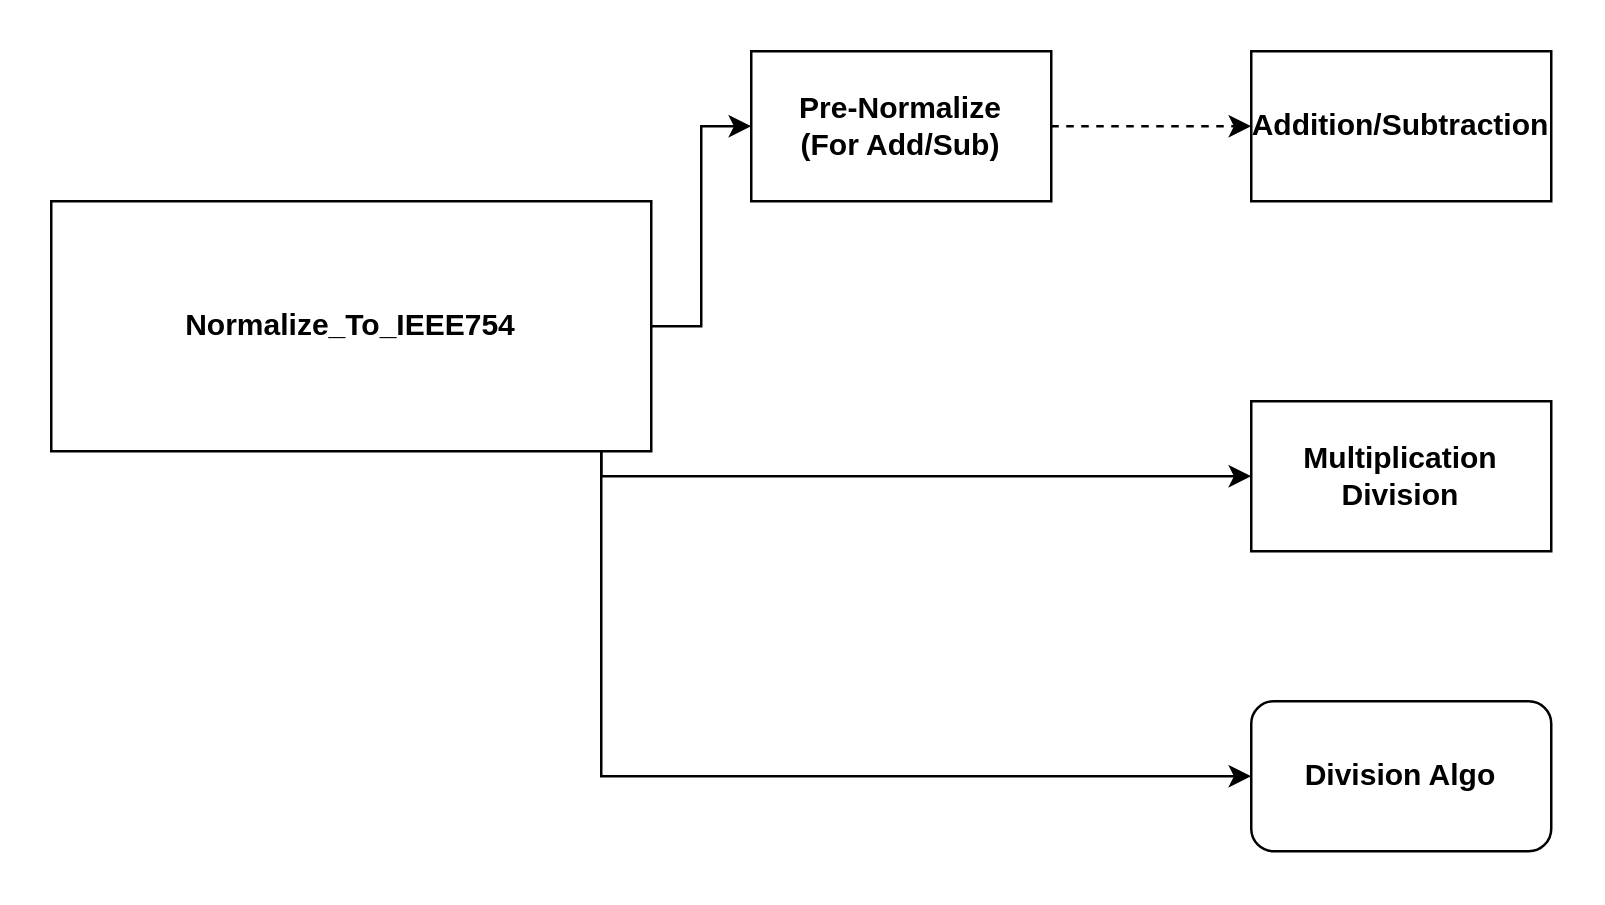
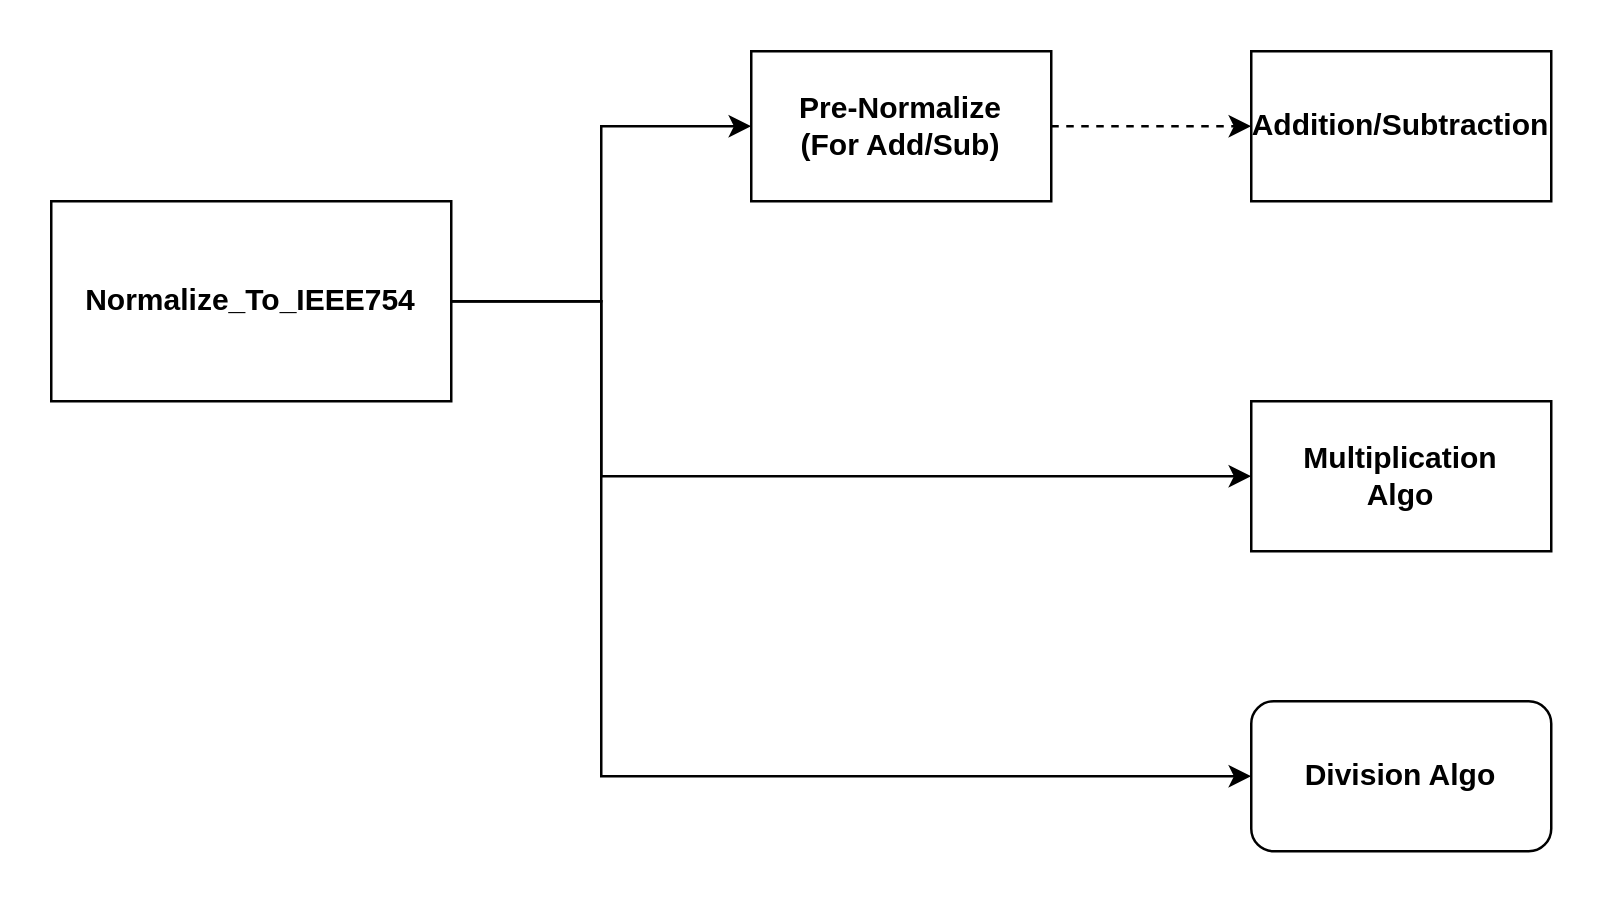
- <mxCell id="5" value="&lt;div&gt;Normalize_To_IEEE754&lt;/div&gt;" style="rounded=0;whiteSpace=wrap;html=1;fontStyle=1" vertex="1" parent="1"><mxGeometry x="20" y="80" width="240" height="100" as="geometry" /></mxCell>
+ <mxCell id="5" value="&lt;div&gt;Normalize_To_IEEE754&lt;/div&gt;" style="rounded=0;whiteSpace=wrap;html=1;fontStyle=1" vertex="1" parent="1"><mxGeometry x="20" y="80" width="160" height="80" as="geometry" /></mxCell>
- <mxCell id="9" value="&lt;div&gt;Multiplication &lt;br&gt;&lt;/div&gt;&lt;div&gt;Division&lt;/div&gt;" style="rounded=0;whiteSpace=wrap;html=1;fontStyle=1" vertex="1" parent="1"><mxGeometry x="500" y="160" width="120" height="60" as="geometry" /></mxCell>
+ <mxCell id="9" value="&lt;div&gt;Multiplication &lt;br&gt;&lt;/div&gt;&lt;div&gt;Algo&lt;/div&gt;" style="rounded=0;whiteSpace=wrap;html=1;fontStyle=1" vertex="1" parent="1"><mxGeometry x="500" y="160" width="120" height="60" as="geometry" /></mxCell>
